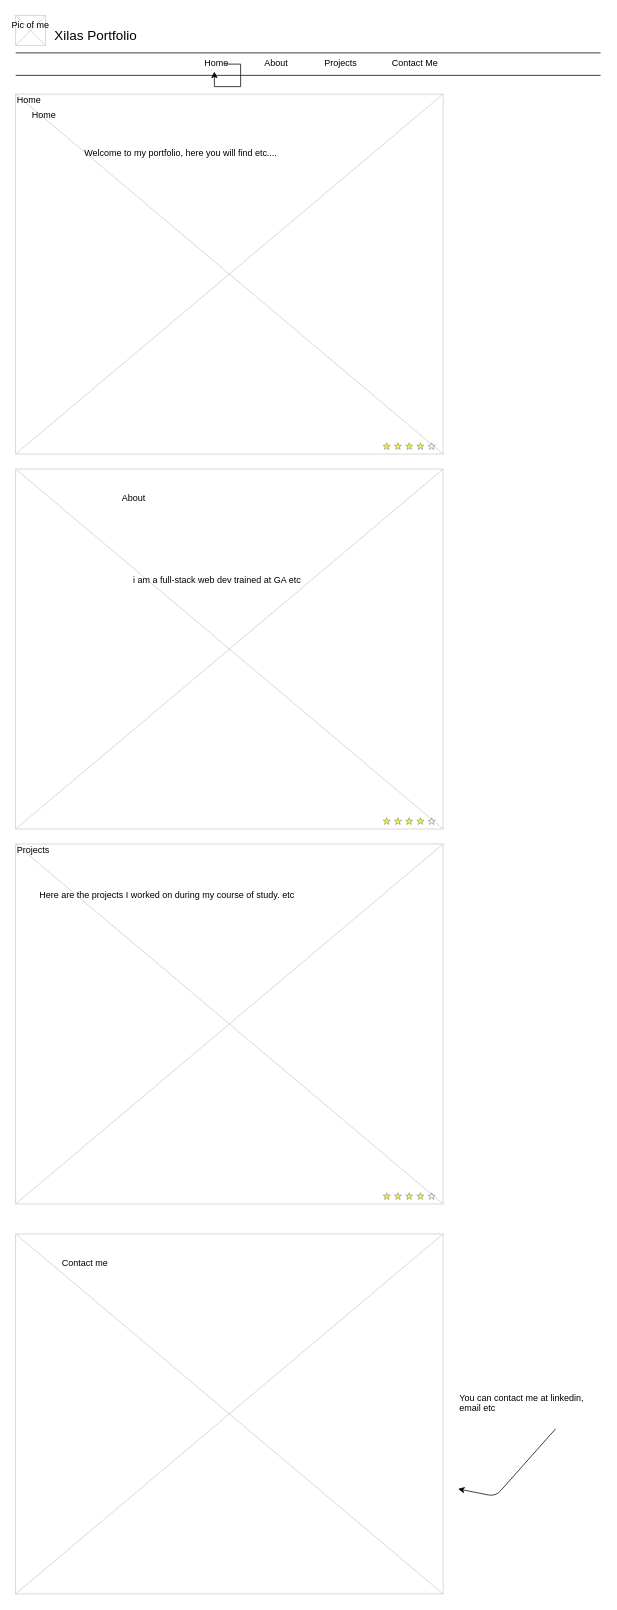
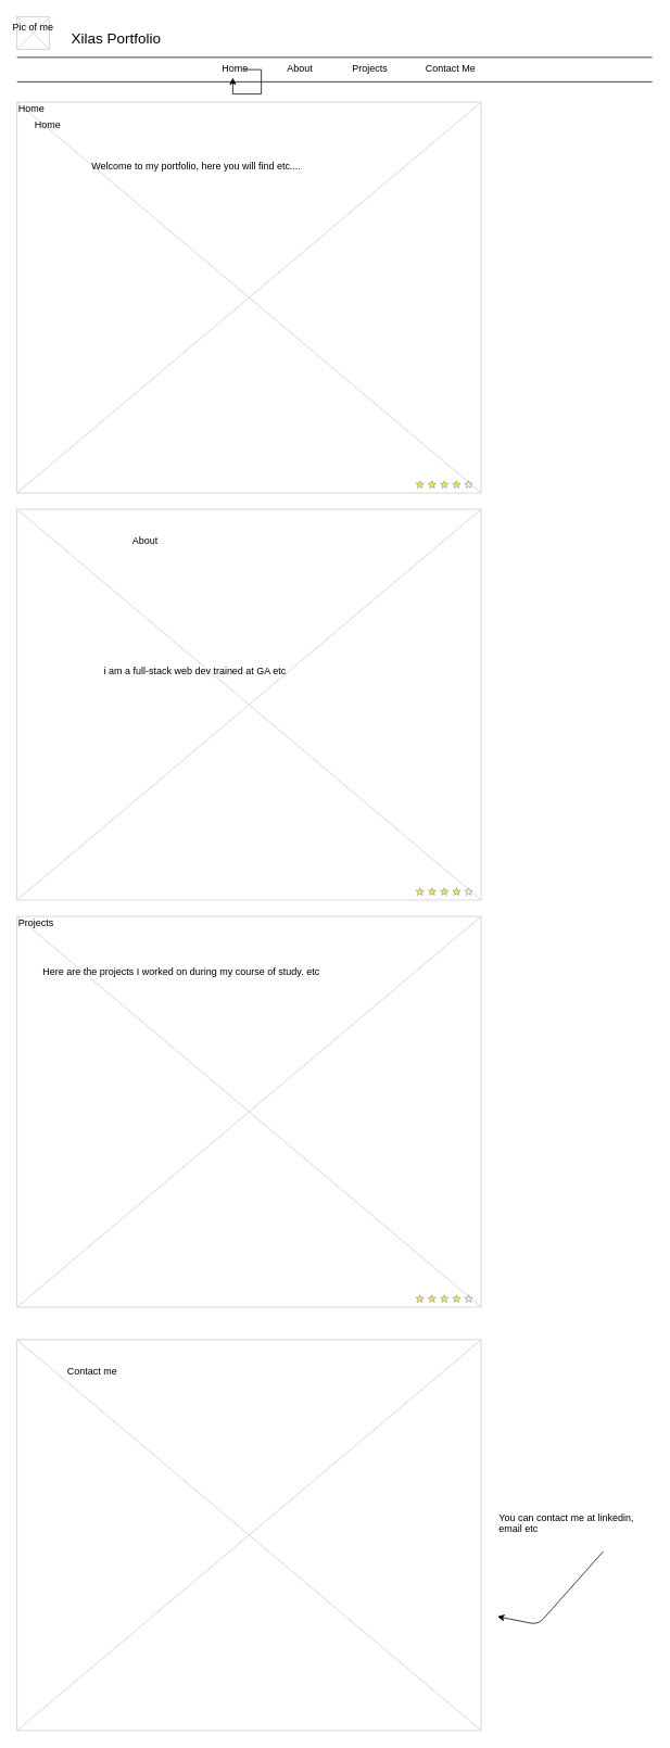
- <mxCell id="3" value="Xilas Portfolio" style="text;spacingTop=-5;fontSize=18;fontStyle=0" parent="1" vertex="1"><mxGeometry x="70" y="35" width="230" height="20" as="geometry" /></mxCell>
+ <mxCell id="3" value="Xilas Portfolio" style="text;spacingTop=-5;fontSize=18;fontStyle=0" parent="1" vertex="1"><mxGeometry x="85" y="35" width="230" height="20" as="geometry" /></mxCell>
- <mxCell id="25" value="i am a full-stack web dev trained at GA etc" style="text;spacingTop=-5;" vertex="1" parent="1"><mxGeometry x="175" y="765" width="310" height="60" as="geometry" /></mxCell>
+ <mxCell id="25" value="i am a full-stack web dev trained at GA etc" style="text;spacingTop=-5;" vertex="1" parent="1"><mxGeometry x="125" y="815" width="310" height="60" as="geometry" /></mxCell>
